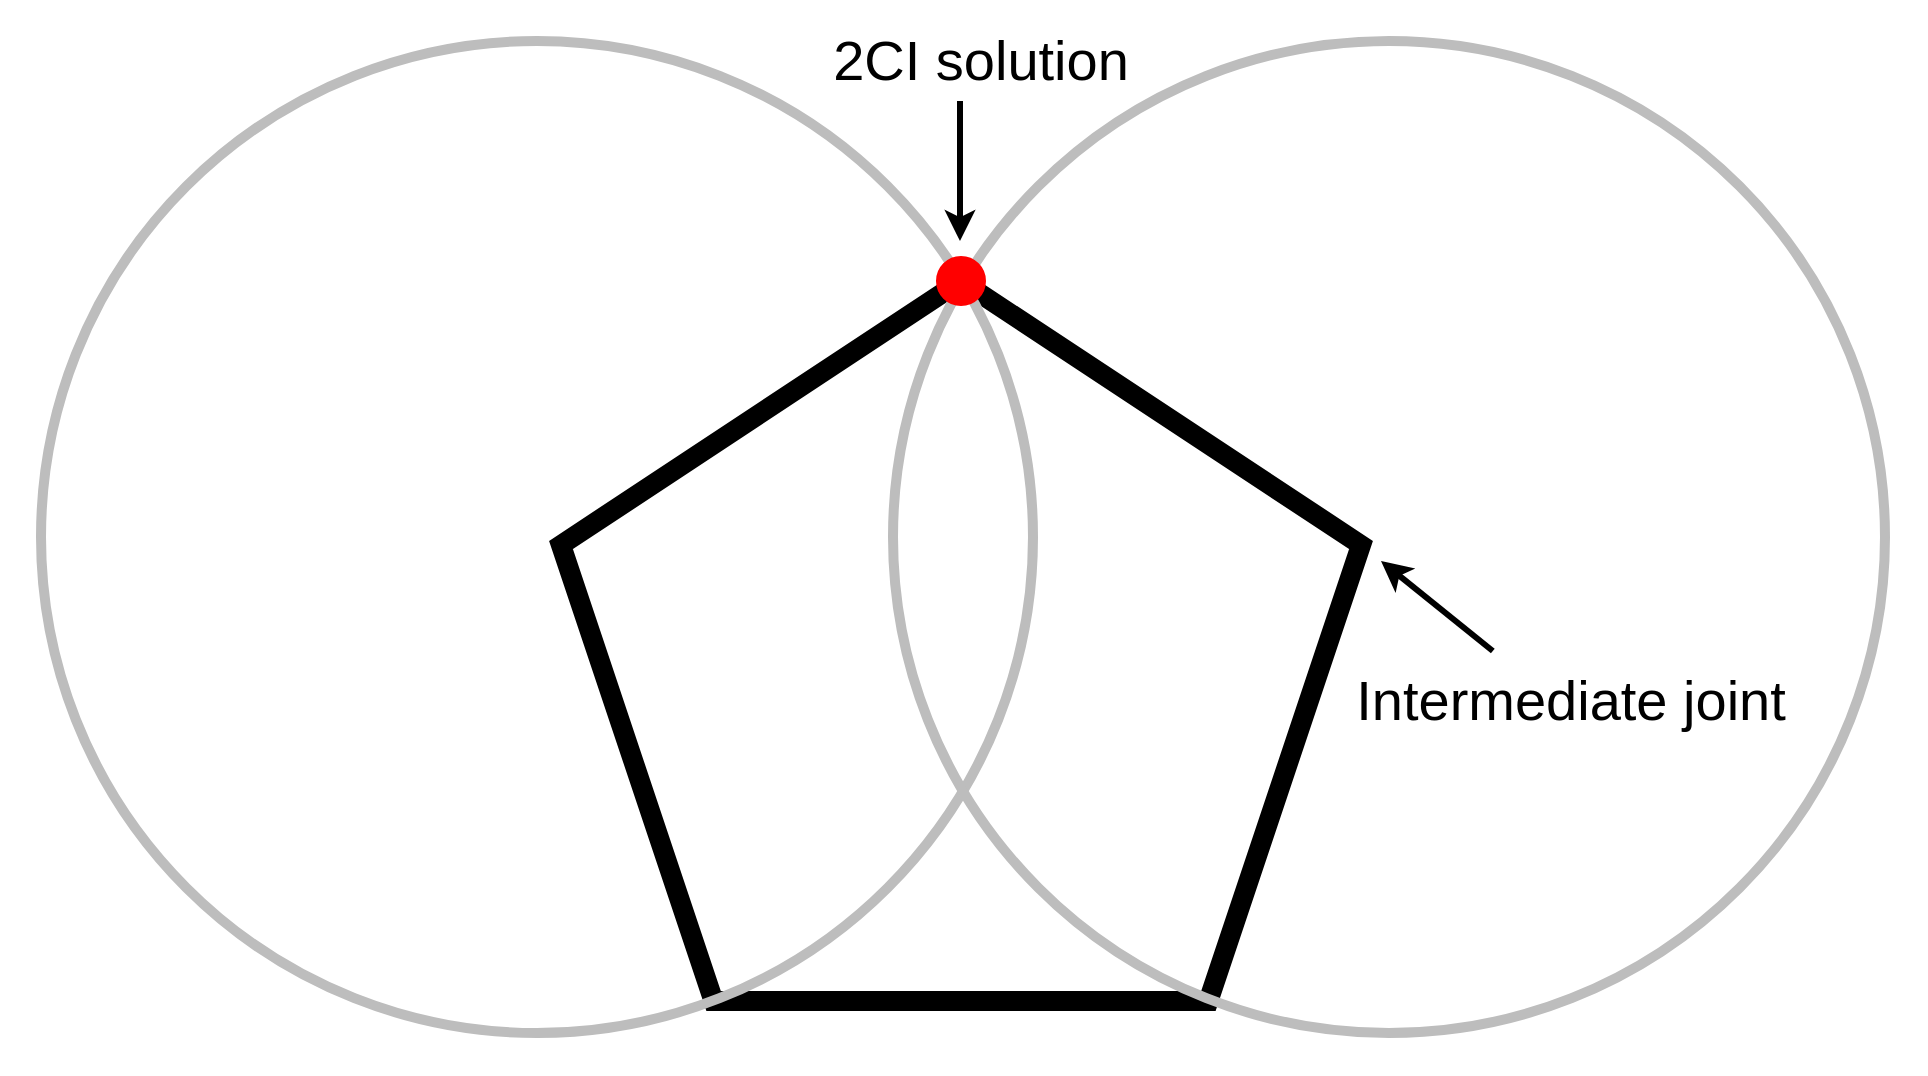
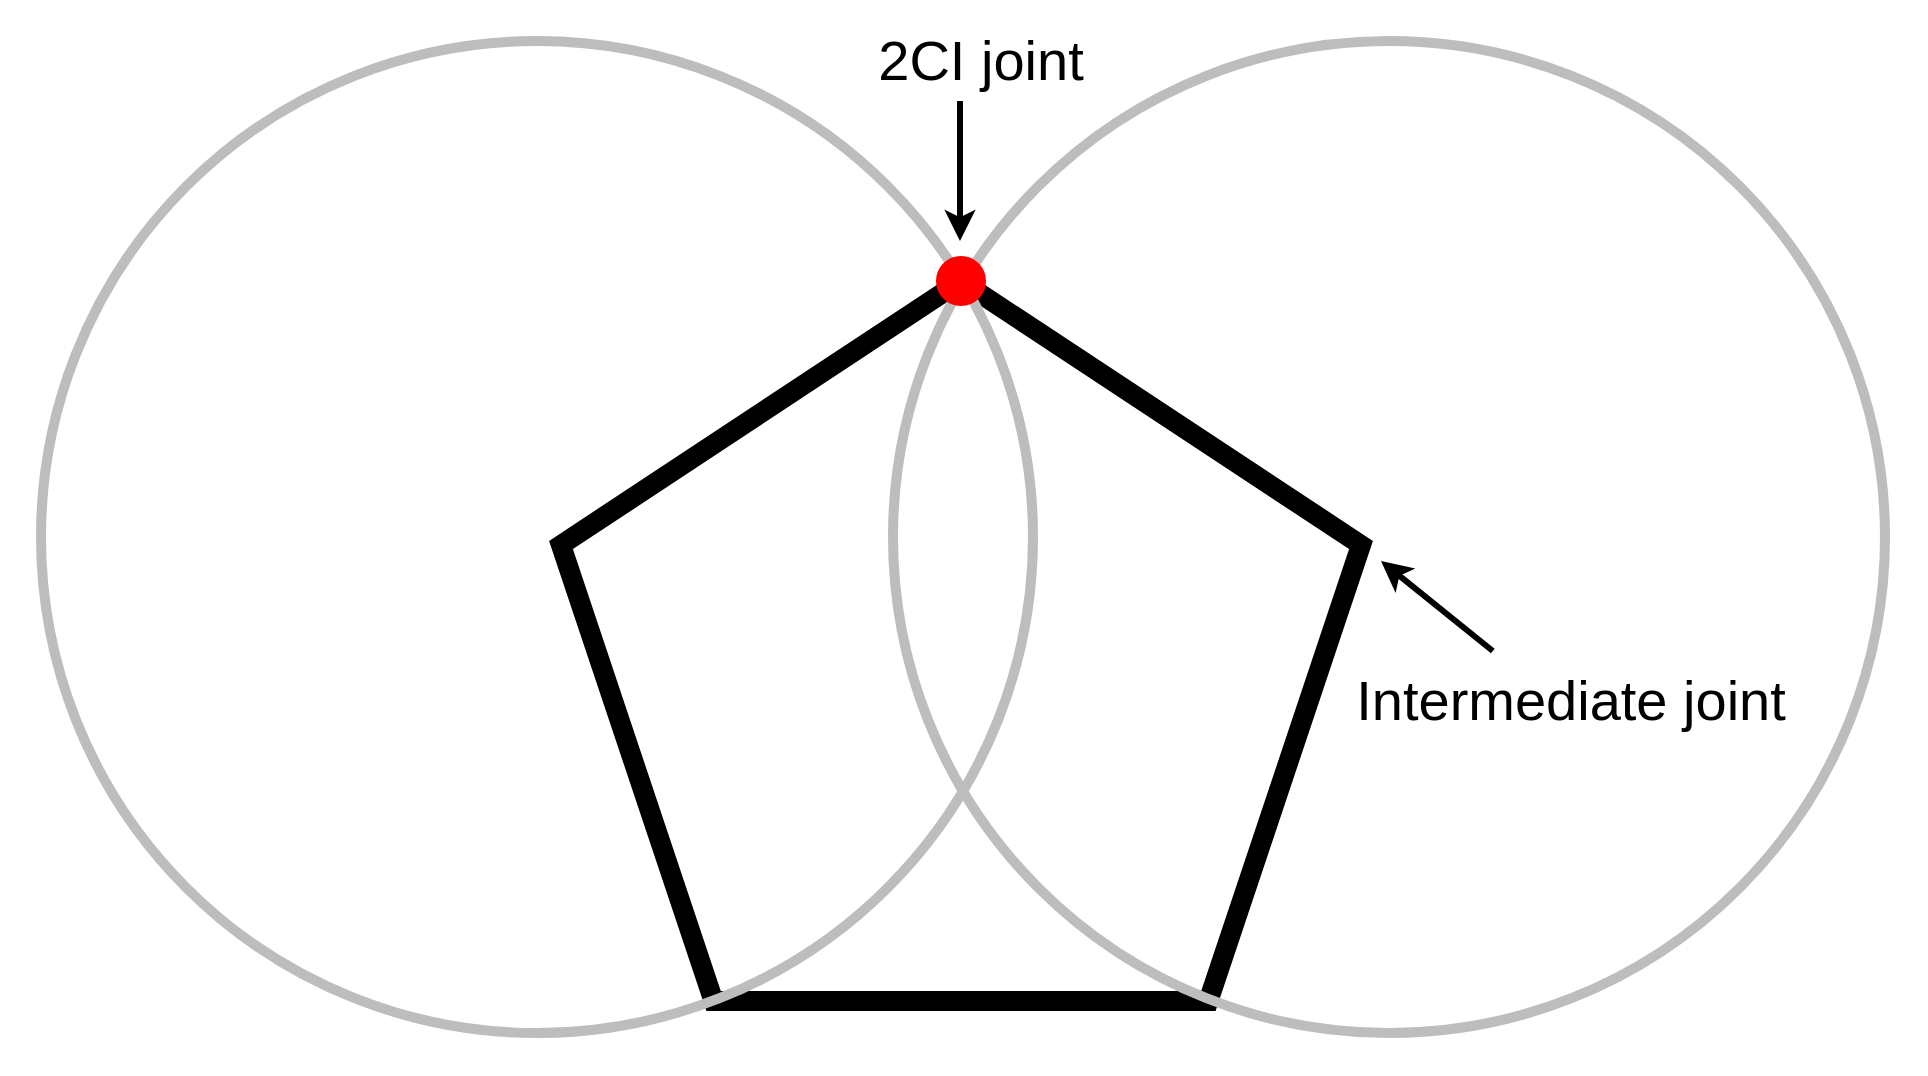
- <mxCell id="6" value="&lt;font style=&quot;font-size: 28px&quot;&gt;2CI solution&lt;/font&gt;" style="text;html=1;align=center;verticalAlign=middle;resizable=0;points=[];autosize=1;strokeColor=none;fillColor=none;" vertex="1" parent="1"><mxGeometry x="410" y="20" width="160" height="20" as="geometry" /></mxCell>
+ <mxCell id="6" value="&lt;font style=&quot;font-size: 28px&quot;&gt;2CI joint&lt;/font&gt;" style="text;html=1;align=center;verticalAlign=middle;resizable=0;points=[];autosize=1;strokeColor=none;fillColor=none;" vertex="1" parent="1"><mxGeometry x="410" y="20" width="160" height="20" as="geometry" /></mxCell>
